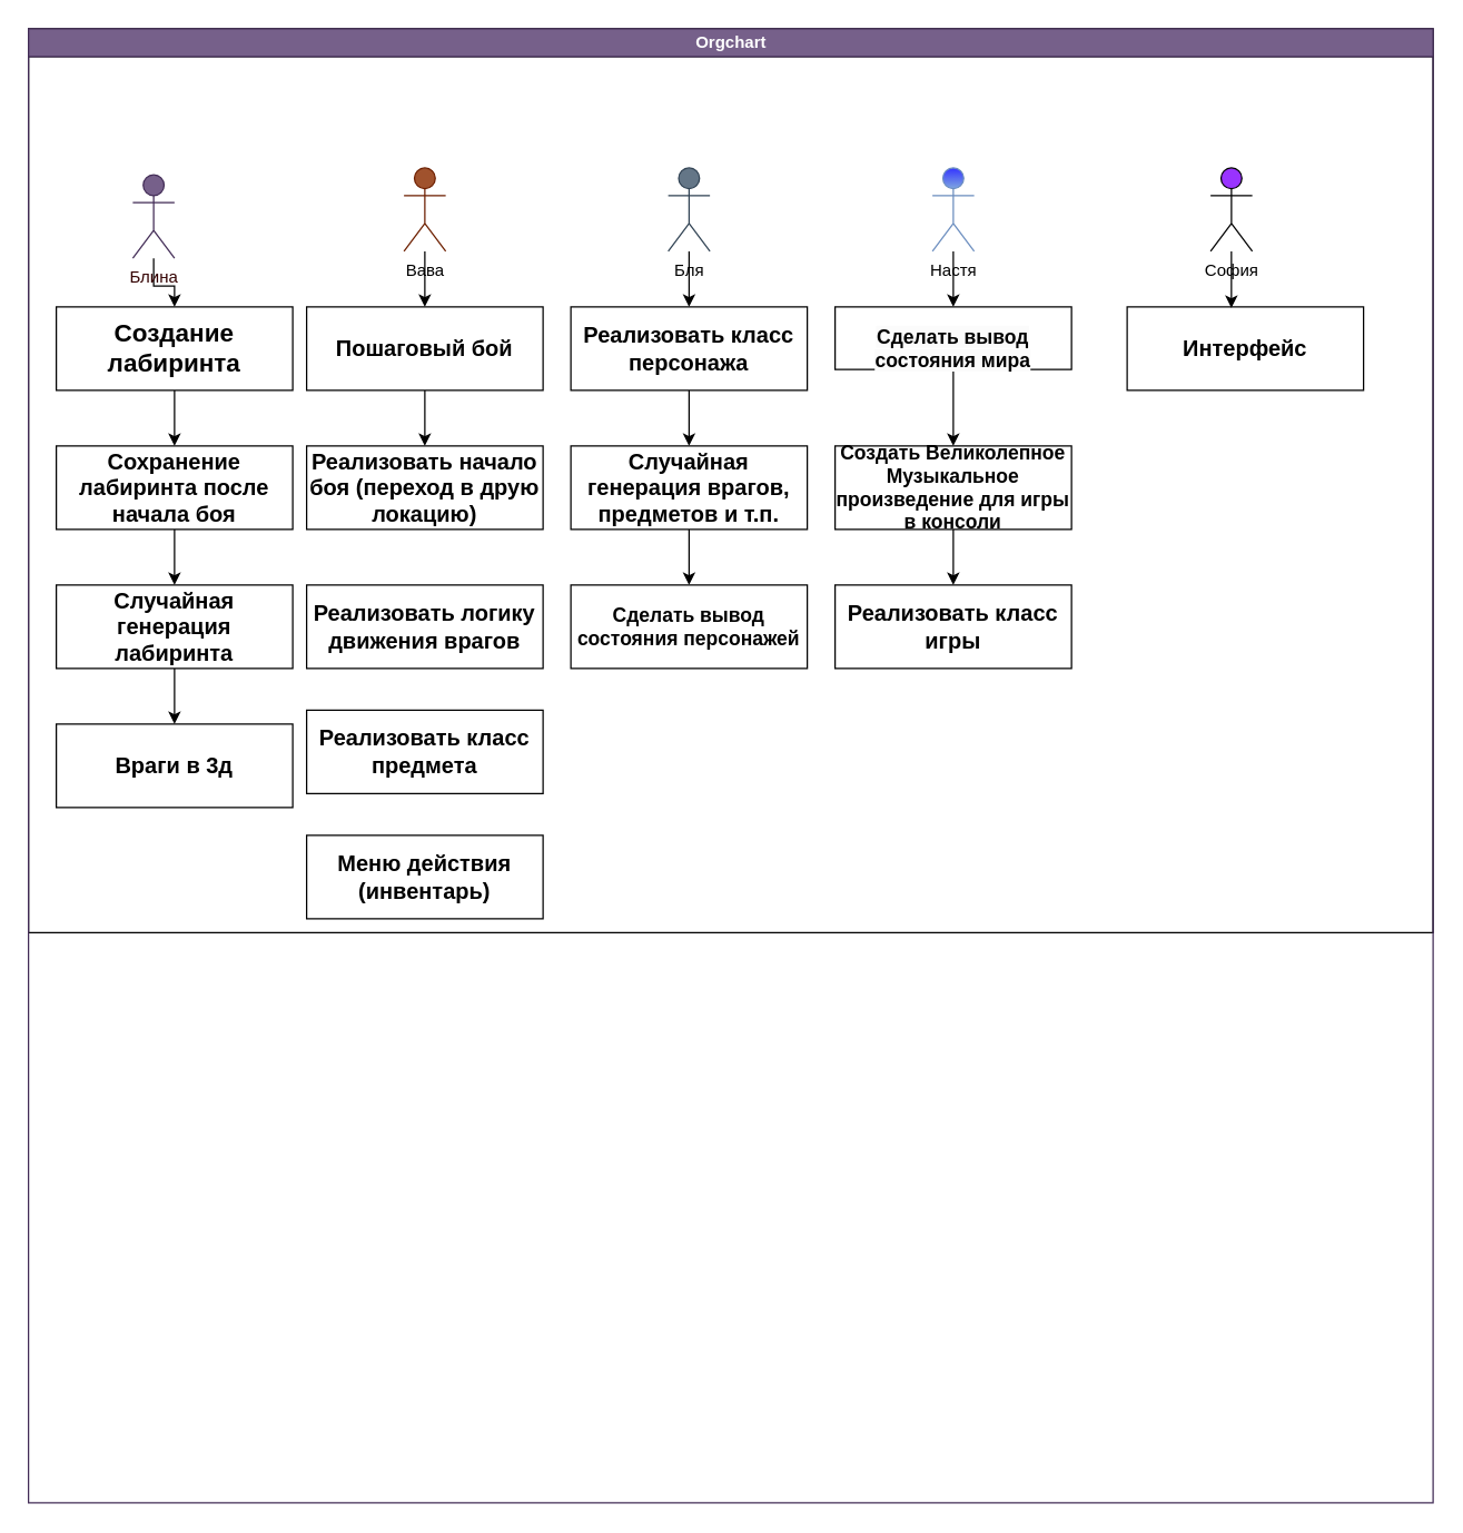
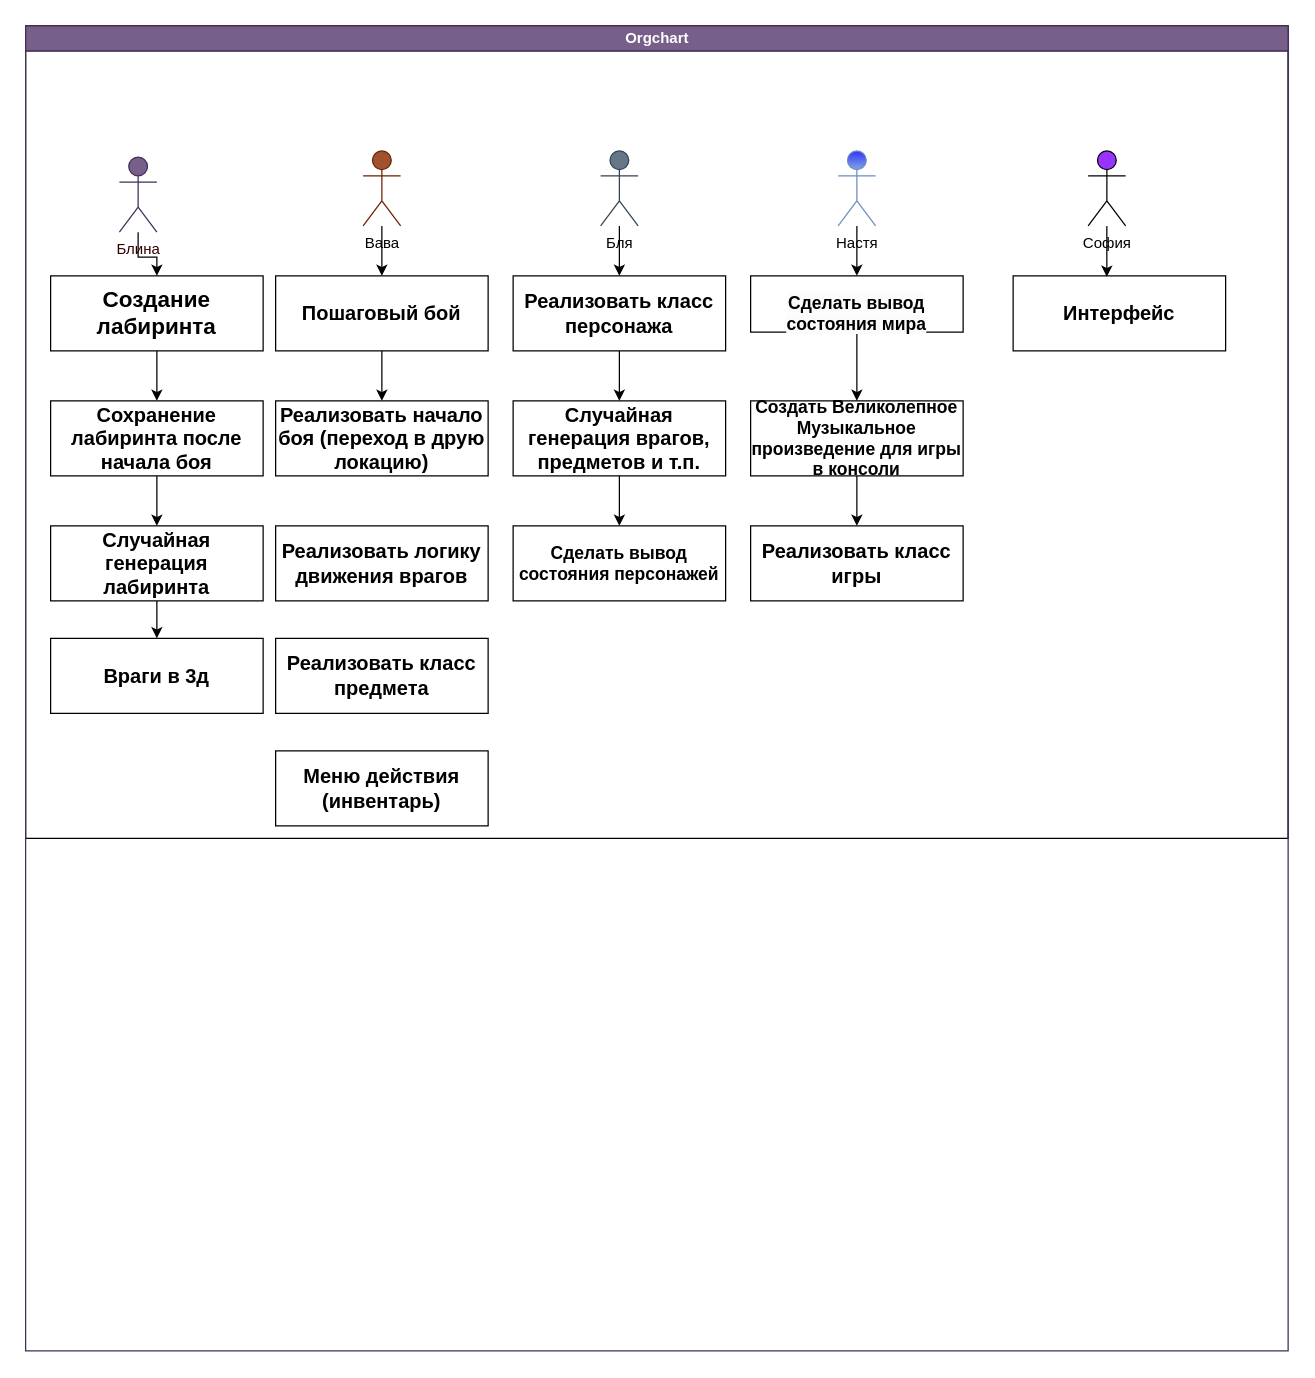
- <mxCell id="31" value="&lt;font size=&quot;3&quot;&gt;&lt;b&gt;Враги в 3д&lt;/b&gt;&lt;/font&gt;" style="rounded=0;whiteSpace=wrap;html=1;" parent="3" vertex="1"><mxGeometry x="20" y="500" width="170" height="60" as="geometry" /></mxCell>
+ <mxCell id="31" value="&lt;font size=&quot;3&quot;&gt;&lt;b&gt;Враги в 3д&lt;/b&gt;&lt;/font&gt;" style="rounded=0;whiteSpace=wrap;html=1;" parent="3" vertex="1"><mxGeometry x="20" y="490" width="170" height="60" as="geometry" /></mxCell>
